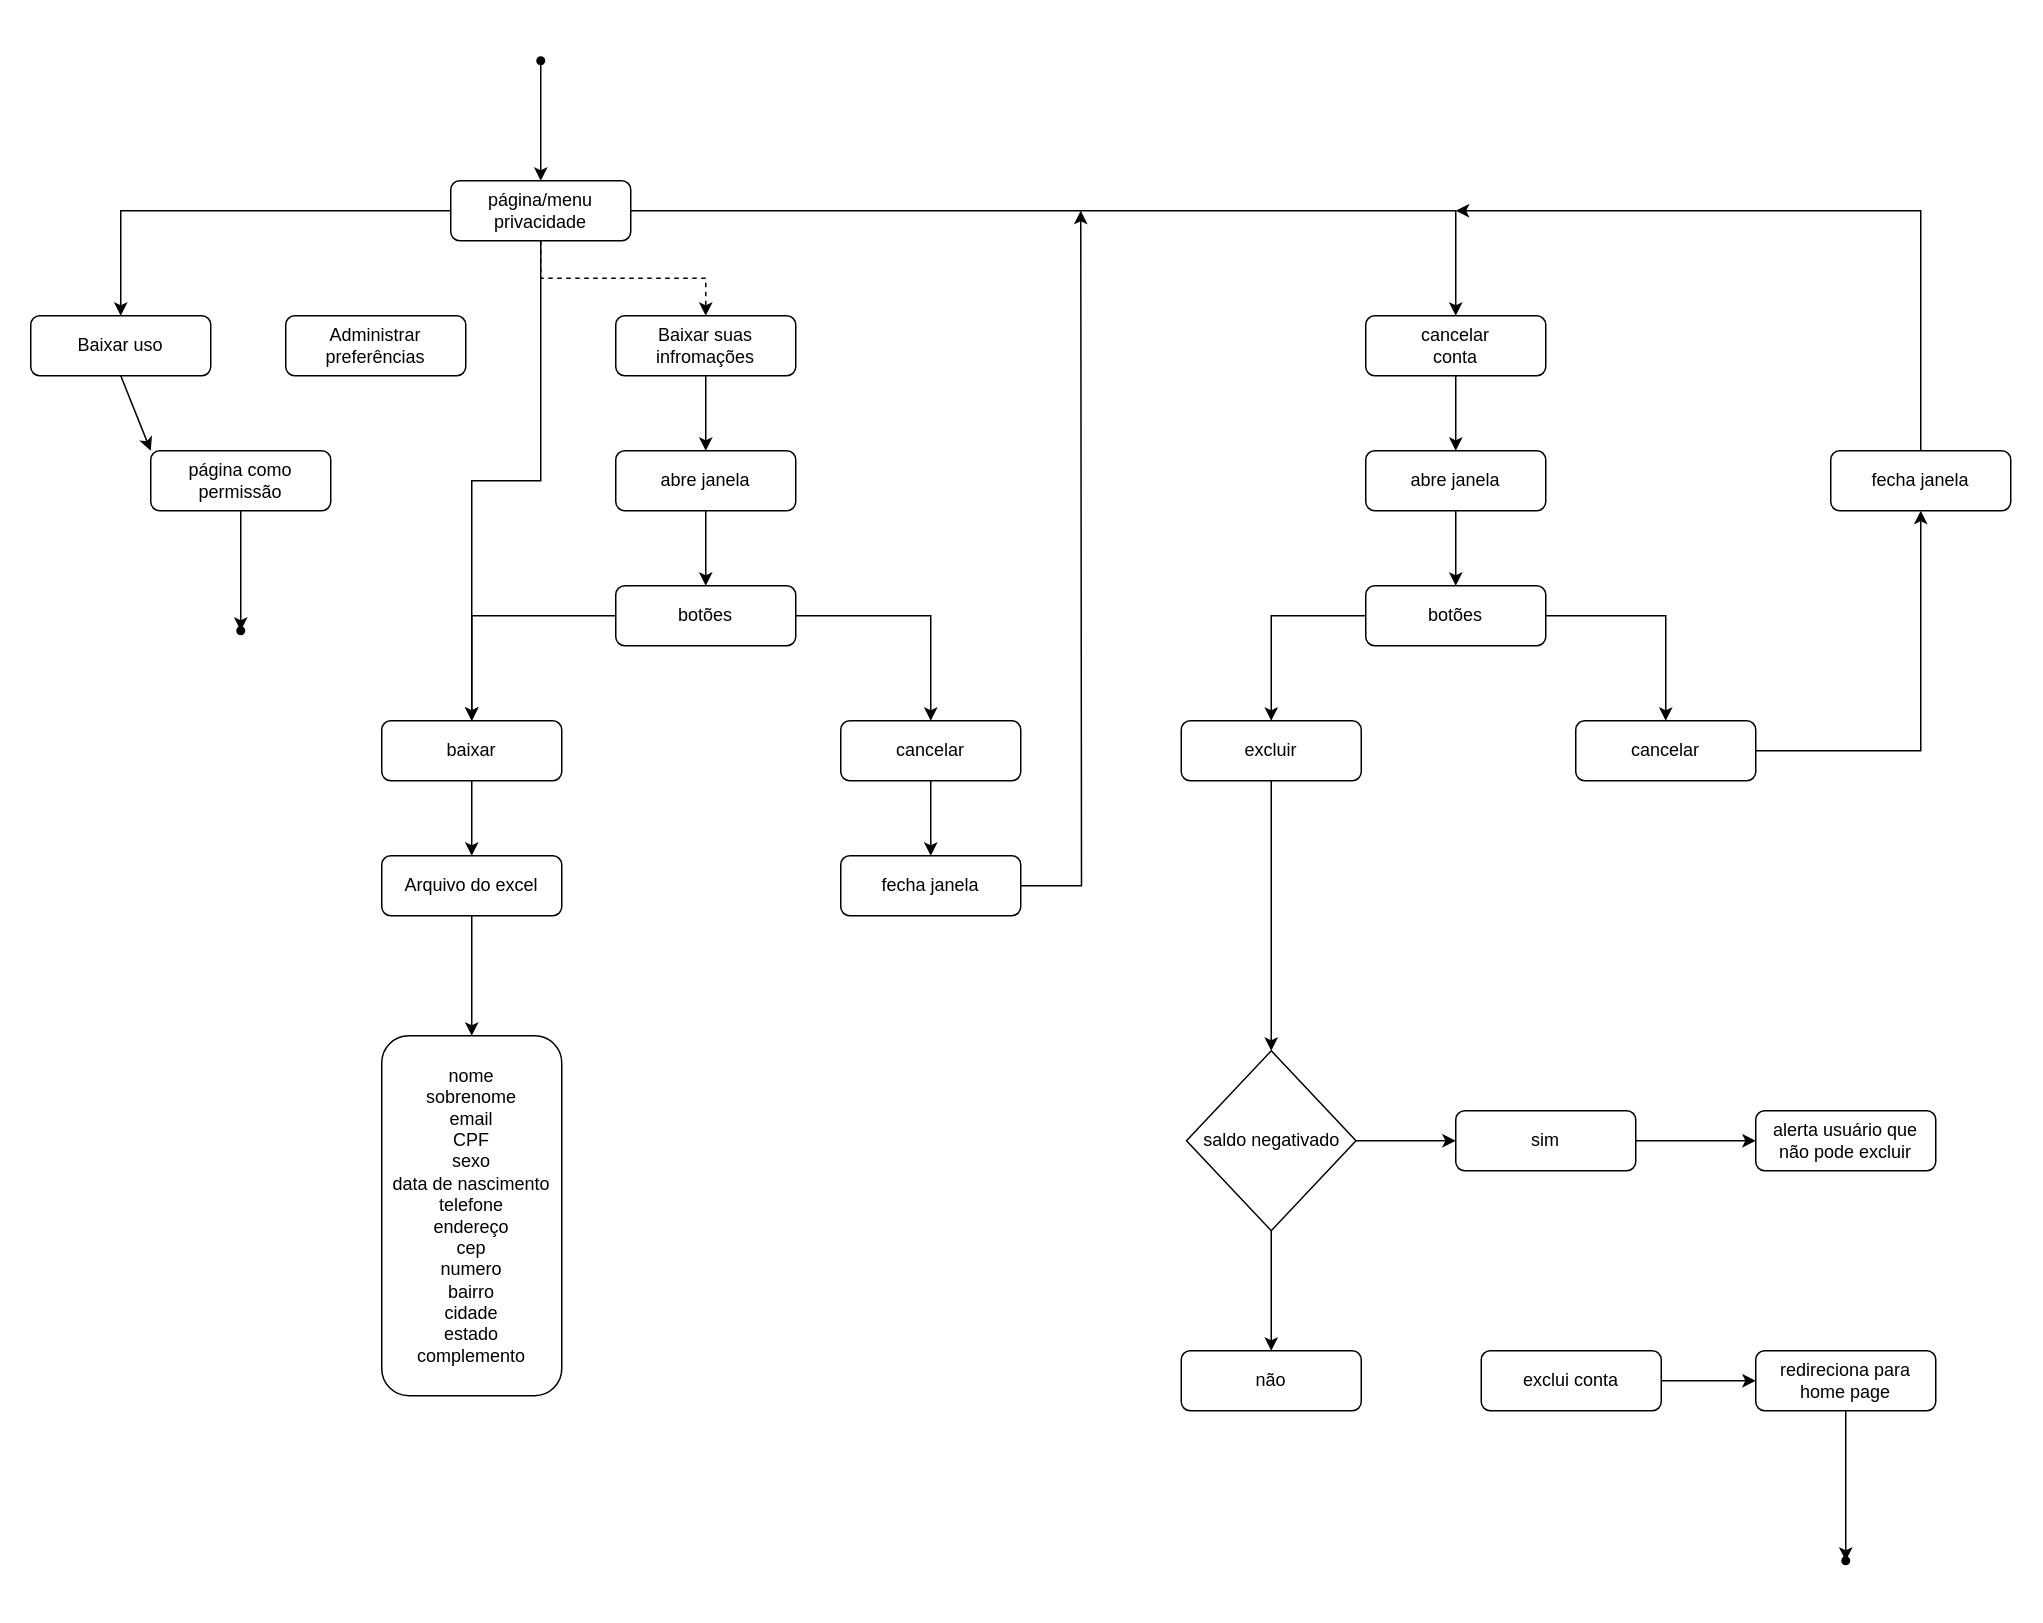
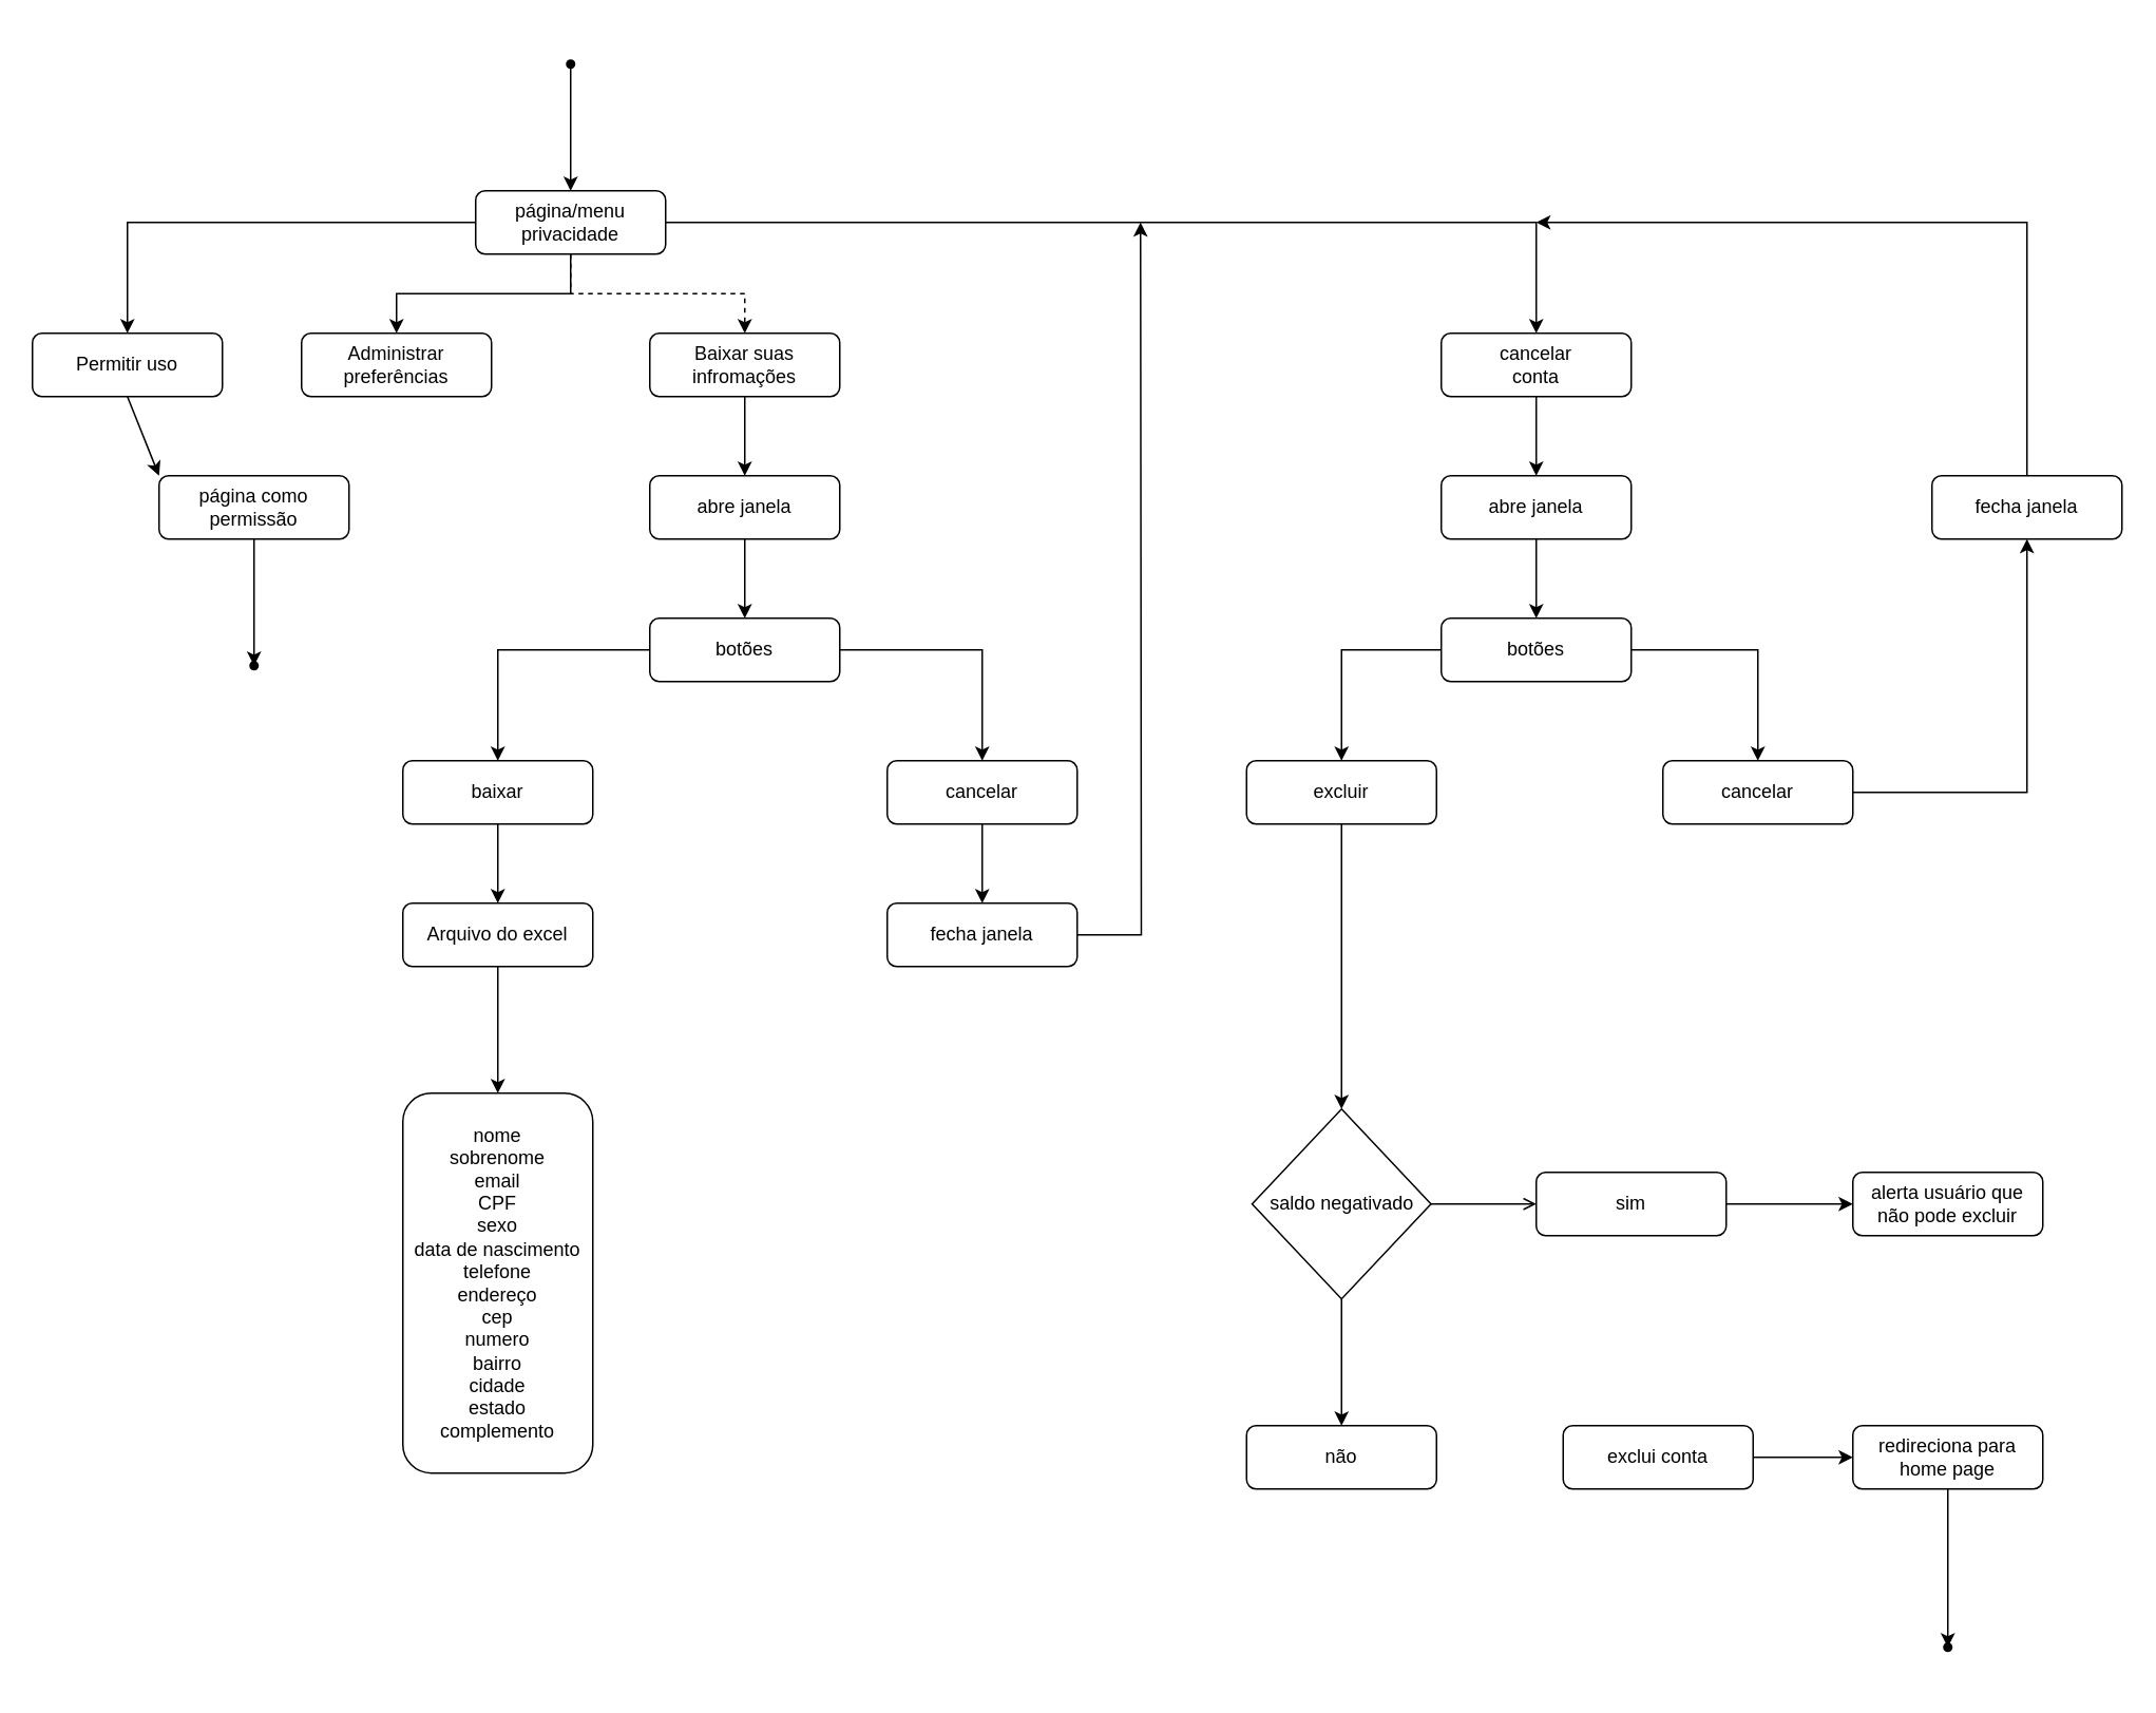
- <mxCell id="9" value="Baixar uso" style="rounded=1;whiteSpace=wrap;html=1;fontSize=12;glass=0;strokeWidth=1;shadow=0;" parent="1" vertex="1"><mxGeometry x="20" y="210" width="120" height="40" as="geometry" /></mxCell>
+ <mxCell id="9" value="Permitir uso" style="rounded=1;whiteSpace=wrap;html=1;fontSize=12;glass=0;strokeWidth=1;shadow=0;" parent="1" vertex="1"><mxGeometry x="20" y="210" width="120" height="40" as="geometry" /></mxCell>
- <mxCell id="3" value="" style="edgeStyle=orthogonalEdgeStyle;rounded=0;orthogonalLoop=1;jettySize=auto;html=1;" parent="1" source="6" target="28" edge="1"><mxGeometry relative="1" as="geometry" /></mxCell>
+ <mxCell id="3" value="" style="edgeStyle=orthogonalEdgeStyle;rounded=0;orthogonalLoop=1;jettySize=auto;html=1;" parent="1" source="6" target="10" edge="1"><mxGeometry relative="1" as="geometry" /></mxCell>
- <mxCell id="42" value="" style="edgeStyle=orthogonalEdgeStyle;rounded=0;orthogonalLoop=1;jettySize=auto;html=1;" parent="1" source="44" target="46" edge="1"><mxGeometry relative="1" as="geometry"><mxPoint x="1030" y="760" as="targetPoint" /></mxGeometry></mxCell>
+ <mxCell id="42" value="" style="edgeStyle=orthogonalEdgeStyle;rounded=0;orthogonalLoop=1;jettySize=auto;html=1;endArrow=open;" parent="1" source="44" target="46" edge="1"><mxGeometry relative="1" as="geometry"><mxPoint x="1030" y="760" as="targetPoint" /></mxGeometry></mxCell>
